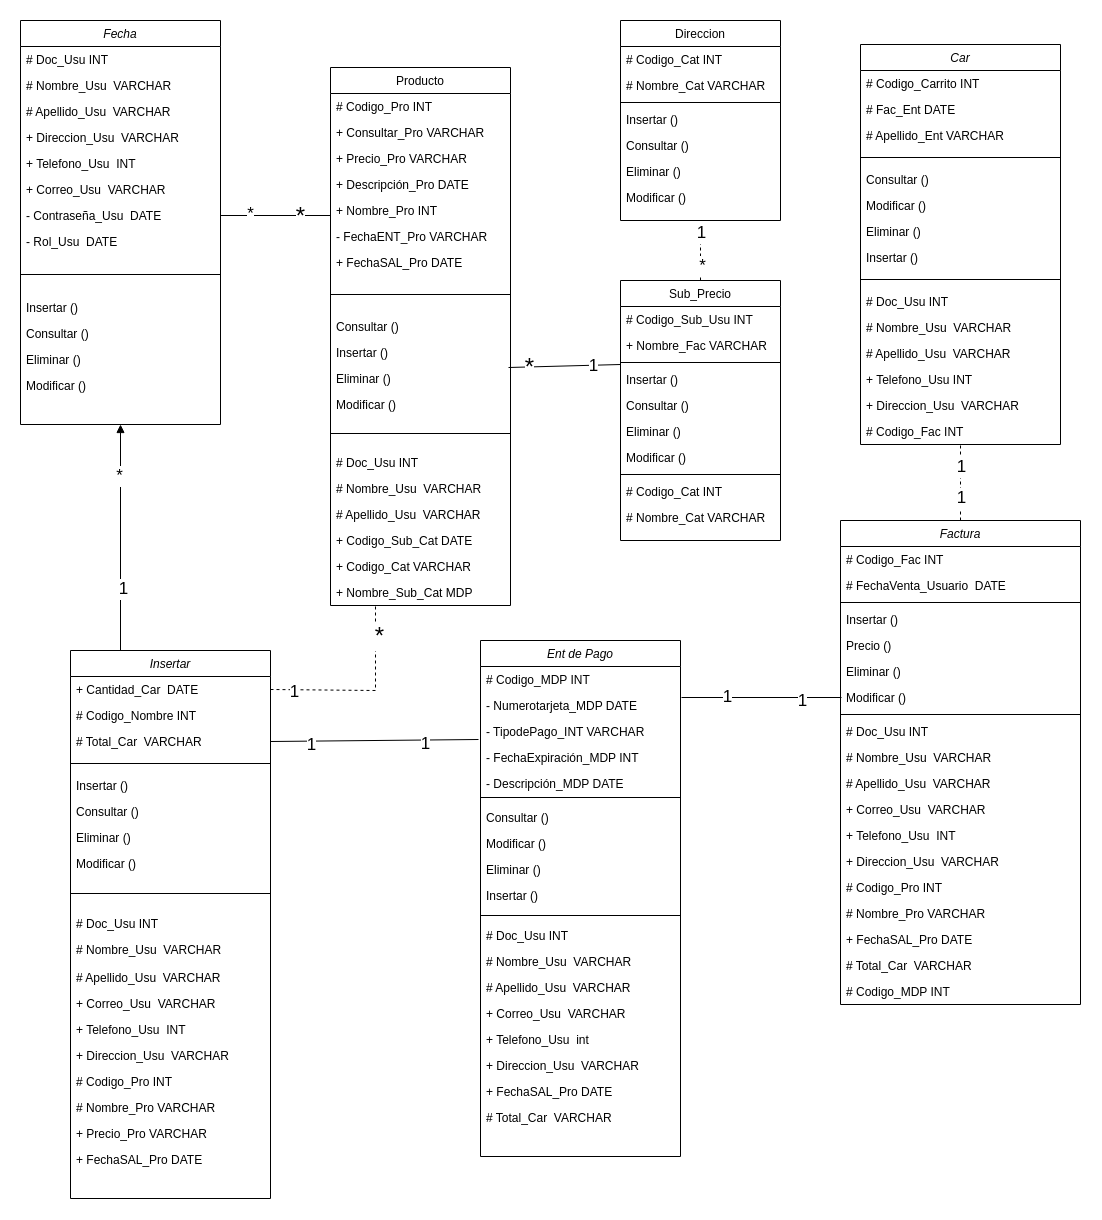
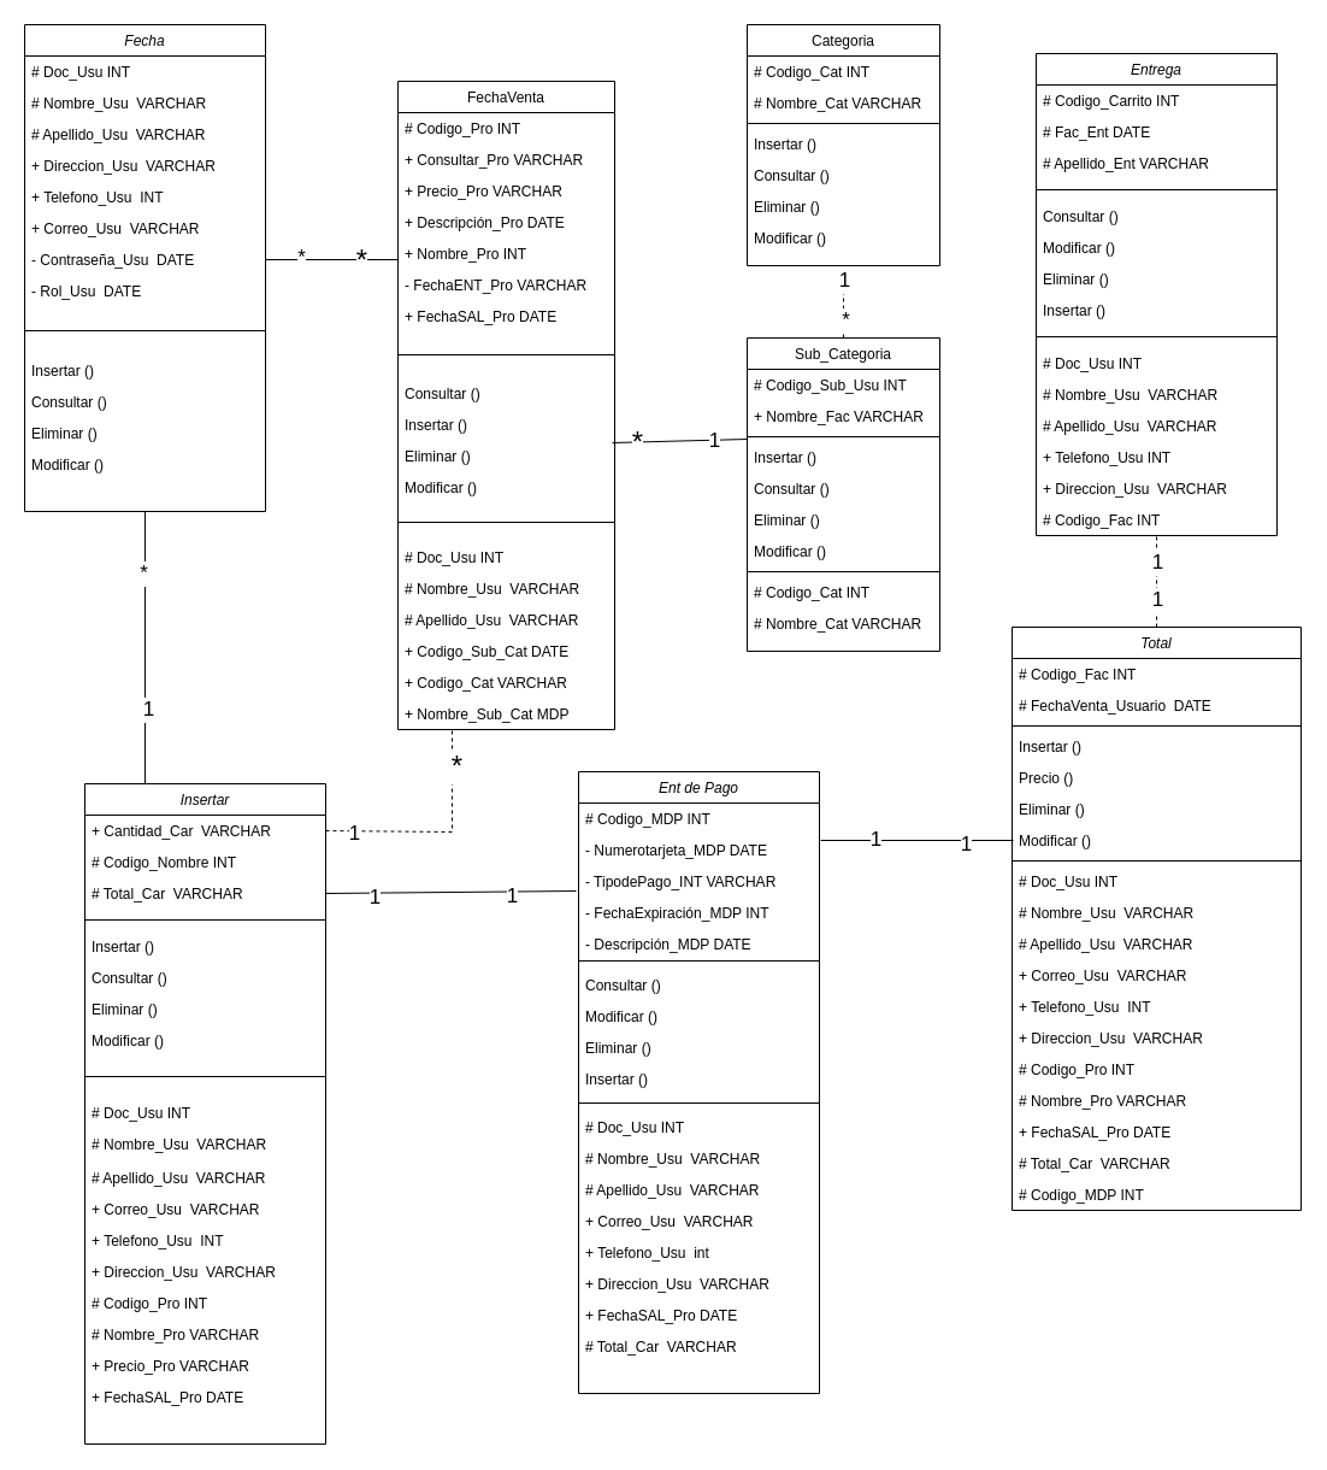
- <mxCell id="145" value="Direccion" style="swimlane;fontStyle=0;align=center;verticalAlign=top;childLayout=stackLayout;horizontal=1;startSize=26;horizontalStack=0;resizeParent=1;resizeLast=0;collapsible=1;marginBottom=0;rounded=0;shadow=0;strokeWidth=1;" parent="1" vertex="1"><mxGeometry x="620" y="20" width="160" height="200" as="geometry"><mxRectangle x="550" y="140" width="160" height="26" as="alternateBounds" /></mxGeometry></mxCell>
+ <mxCell id="145" value="Categoria" style="swimlane;fontStyle=0;align=center;verticalAlign=top;childLayout=stackLayout;horizontal=1;startSize=26;horizontalStack=0;resizeParent=1;resizeLast=0;collapsible=1;marginBottom=0;rounded=0;shadow=0;strokeWidth=1;" parent="1" vertex="1"><mxGeometry x="620" y="20" width="160" height="200" as="geometry"><mxRectangle x="550" y="140" width="160" height="26" as="alternateBounds" /></mxGeometry></mxCell>
- <mxCell id="88" value="Car" style="swimlane;fontStyle=2;align=center;verticalAlign=top;childLayout=stackLayout;horizontal=1;startSize=26;horizontalStack=0;resizeParent=1;resizeLast=0;collapsible=1;marginBottom=0;rounded=0;shadow=0;strokeWidth=1;" parent="1" vertex="1"><mxGeometry x="860" y="44" width="200" height="400" as="geometry"><mxRectangle x="230" y="140" width="160" height="26" as="alternateBounds" /></mxGeometry></mxCell>
+ <mxCell id="88" value="Entrega" style="swimlane;fontStyle=2;align=center;verticalAlign=top;childLayout=stackLayout;horizontal=1;startSize=26;horizontalStack=0;resizeParent=1;resizeLast=0;collapsible=1;marginBottom=0;rounded=0;shadow=0;strokeWidth=1;" parent="1" vertex="1"><mxGeometry x="860" y="44" width="200" height="400" as="geometry"><mxRectangle x="230" y="140" width="160" height="26" as="alternateBounds" /></mxGeometry></mxCell>
- <mxCell id="27" value="Producto" style="swimlane;fontStyle=0;align=center;verticalAlign=top;childLayout=stackLayout;horizontal=1;startSize=26;horizontalStack=0;resizeParent=1;resizeLast=0;collapsible=1;marginBottom=0;rounded=0;shadow=0;strokeWidth=1;" parent="1" vertex="1"><mxGeometry x="330" y="67" width="180" height="538" as="geometry"><mxRectangle x="550" y="140" width="160" height="26" as="alternateBounds" /></mxGeometry></mxCell>
+ <mxCell id="27" value="FechaVenta" style="swimlane;fontStyle=0;align=center;verticalAlign=top;childLayout=stackLayout;horizontal=1;startSize=26;horizontalStack=0;resizeParent=1;resizeLast=0;collapsible=1;marginBottom=0;rounded=0;shadow=0;strokeWidth=1;" parent="1" vertex="1"><mxGeometry x="330" y="67" width="180" height="538" as="geometry"><mxRectangle x="550" y="140" width="160" height="26" as="alternateBounds" /></mxGeometry></mxCell>
- <mxCell id="16" value="Sub_Precio" style="swimlane;fontStyle=0;align=center;verticalAlign=top;childLayout=stackLayout;horizontal=1;startSize=26;horizontalStack=0;resizeParent=1;resizeLast=0;collapsible=1;marginBottom=0;rounded=0;shadow=0;strokeWidth=1;" parent="1" vertex="1"><mxGeometry x="620" y="280" width="160" height="260" as="geometry"><mxRectangle x="550" y="140" width="160" height="26" as="alternateBounds" /></mxGeometry></mxCell>
+ <mxCell id="16" value="Sub_Categoria" style="swimlane;fontStyle=0;align=center;verticalAlign=top;childLayout=stackLayout;horizontal=1;startSize=26;horizontalStack=0;resizeParent=1;resizeLast=0;collapsible=1;marginBottom=0;rounded=0;shadow=0;strokeWidth=1;" parent="1" vertex="1"><mxGeometry x="620" y="280" width="160" height="260" as="geometry"><mxRectangle x="550" y="140" width="160" height="26" as="alternateBounds" /></mxGeometry></mxCell>
- <mxCell id="124" value="" style="endArrow=block;html=1;rounded=0;fontSize=17;exitX=0.25;exitY=0;exitDx=0;exitDy=0;entryX=0.5;entryY=1;entryDx=0;entryDy=0;" parent="1" source="47" target="2" edge="1"><mxGeometry width="50" height="50" relative="1" as="geometry"><mxPoint x="110" y="510" as="sourcePoint" /><mxPoint x="120" y="510" as="targetPoint" /><Array as="points" /></mxGeometry></mxCell>
+ <mxCell id="124" value="" style="endArrow=none;html=1;rounded=0;fontSize=17;exitX=0.25;exitY=0;exitDx=0;exitDy=0;entryX=0.5;entryY=1;entryDx=0;entryDy=0;" parent="1" source="47" target="2" edge="1"><mxGeometry width="50" height="50" relative="1" as="geometry"><mxPoint x="110" y="510" as="sourcePoint" /><mxPoint x="120" y="510" as="targetPoint" /><Array as="points" /></mxGeometry></mxCell>
- <mxCell id="68" value="Factura" style="swimlane;fontStyle=2;align=center;verticalAlign=top;childLayout=stackLayout;horizontal=1;startSize=26;horizontalStack=0;resizeParent=1;resizeLast=0;collapsible=1;marginBottom=0;rounded=0;shadow=0;strokeWidth=1;" parent="1" vertex="1"><mxGeometry x="840" y="520" width="240" height="484" as="geometry"><mxRectangle x="230" y="140" width="160" height="26" as="alternateBounds" /></mxGeometry></mxCell>
+ <mxCell id="68" value="Total" style="swimlane;fontStyle=2;align=center;verticalAlign=top;childLayout=stackLayout;horizontal=1;startSize=26;horizontalStack=0;resizeParent=1;resizeLast=0;collapsible=1;marginBottom=0;rounded=0;shadow=0;strokeWidth=1;" parent="1" vertex="1"><mxGeometry x="840" y="520" width="240" height="484" as="geometry"><mxRectangle x="230" y="140" width="160" height="26" as="alternateBounds" /></mxGeometry></mxCell>
- <mxCell id="48" value="+ Cantidad_Car  DATE" style="text;align=left;verticalAlign=top;spacingLeft=4;spacingRight=4;overflow=hidden;rotatable=0;points=[[0,0.5],[1,0.5]];portConstraint=eastwest;rounded=0;shadow=0;html=0;" parent="47" vertex="1"><mxGeometry y="26" width="200" height="26" as="geometry" /></mxCell>
+ <mxCell id="48" value="+ Cantidad_Car  VARCHAR" style="text;align=left;verticalAlign=top;spacingLeft=4;spacingRight=4;overflow=hidden;rotatable=0;points=[[0,0.5],[1,0.5]];portConstraint=eastwest;rounded=0;shadow=0;html=0;" parent="47" vertex="1"><mxGeometry y="26" width="200" height="26" as="geometry" /></mxCell>
